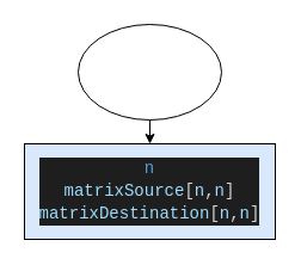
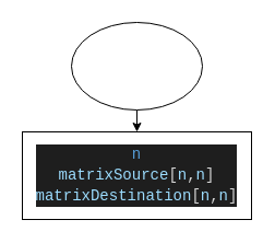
- <mxCell id="4" value="&lt;div style=&quot;background-color: rgb(30 , 30 , 30) ; font-family: &amp;#34;consolas&amp;#34; , &amp;#34;courier new&amp;#34; , monospace ; font-size: 14px ; line-height: 19px&quot;&gt;&lt;div&gt;&lt;font color=&quot;#569cd6&quot;&gt;n&lt;/font&gt;&lt;/div&gt;&lt;div&gt;&lt;span style=&quot;color: rgb(156 , 220 , 254)&quot;&gt;matrixSource&lt;/span&gt;&lt;font color=&quot;#d4d4d4&quot;&gt;[&lt;/font&gt;&lt;span style=&quot;color: rgb(156 , 220 , 254)&quot;&gt;n&lt;/span&gt;&lt;font color=&quot;#d4d4d4&quot;&gt;,&lt;/font&gt;&lt;span style=&quot;color: rgb(156 , 220 , 254)&quot;&gt;n&lt;/span&gt;&lt;font color=&quot;#d4d4d4&quot;&gt;]&lt;/font&gt;&lt;/div&gt;&lt;div style=&quot;color: rgb(212 , 212 , 212)&quot;&gt;&lt;span style=&quot;color: rgb(156 , 220 , 254)&quot;&gt;matrixDestination&lt;/span&gt;&lt;font color=&quot;#d4d4d4&quot;&gt;[&lt;/font&gt;&lt;span style=&quot;color: rgb(156 , 220 , 254)&quot;&gt;n&lt;/span&gt;&lt;font color=&quot;#d4d4d4&quot;&gt;,&lt;/font&gt;&lt;span style=&quot;color: rgb(156 , 220 , 254)&quot;&gt;n&lt;/span&gt;&lt;font color=&quot;#d4d4d4&quot;&gt;]&lt;/font&gt;&lt;br&gt;&lt;/div&gt;&lt;/div&gt;" style="whiteSpace=wrap;html=1;fillColor=#dae8fc;" vertex="1" parent="1"><mxGeometry x="20" y="120" width="210" height="80" as="geometry" /></mxCell>
+ <mxCell id="4" value="&lt;div style=&quot;background-color: rgb(30 , 30 , 30) ; font-family: &amp;#34;consolas&amp;#34; , &amp;#34;courier new&amp;#34; , monospace ; font-size: 14px ; line-height: 19px&quot;&gt;&lt;div&gt;&lt;font color=&quot;#569cd6&quot;&gt;n&lt;/font&gt;&lt;/div&gt;&lt;div&gt;&lt;span style=&quot;color: rgb(156 , 220 , 254)&quot;&gt;matrixSource&lt;/span&gt;&lt;font color=&quot;#d4d4d4&quot;&gt;[&lt;/font&gt;&lt;span style=&quot;color: rgb(156 , 220 , 254)&quot;&gt;n&lt;/span&gt;&lt;font color=&quot;#d4d4d4&quot;&gt;,&lt;/font&gt;&lt;span style=&quot;color: rgb(156 , 220 , 254)&quot;&gt;n&lt;/span&gt;&lt;font color=&quot;#d4d4d4&quot;&gt;]&lt;/font&gt;&lt;/div&gt;&lt;div style=&quot;color: rgb(212 , 212 , 212)&quot;&gt;&lt;span style=&quot;color: rgb(156 , 220 , 254)&quot;&gt;matrixDestination&lt;/span&gt;&lt;font color=&quot;#d4d4d4&quot;&gt;[&lt;/font&gt;&lt;span style=&quot;color: rgb(156 , 220 , 254)&quot;&gt;n&lt;/span&gt;&lt;font color=&quot;#d4d4d4&quot;&gt;,&lt;/font&gt;&lt;span style=&quot;color: rgb(156 , 220 , 254)&quot;&gt;n&lt;/span&gt;&lt;font color=&quot;#d4d4d4&quot;&gt;]&lt;/font&gt;&lt;br&gt;&lt;/div&gt;&lt;/div&gt;" style="whiteSpace=wrap;html=1;" vertex="1" parent="1"><mxGeometry x="20" y="120" width="210" height="80" as="geometry" /></mxCell>
